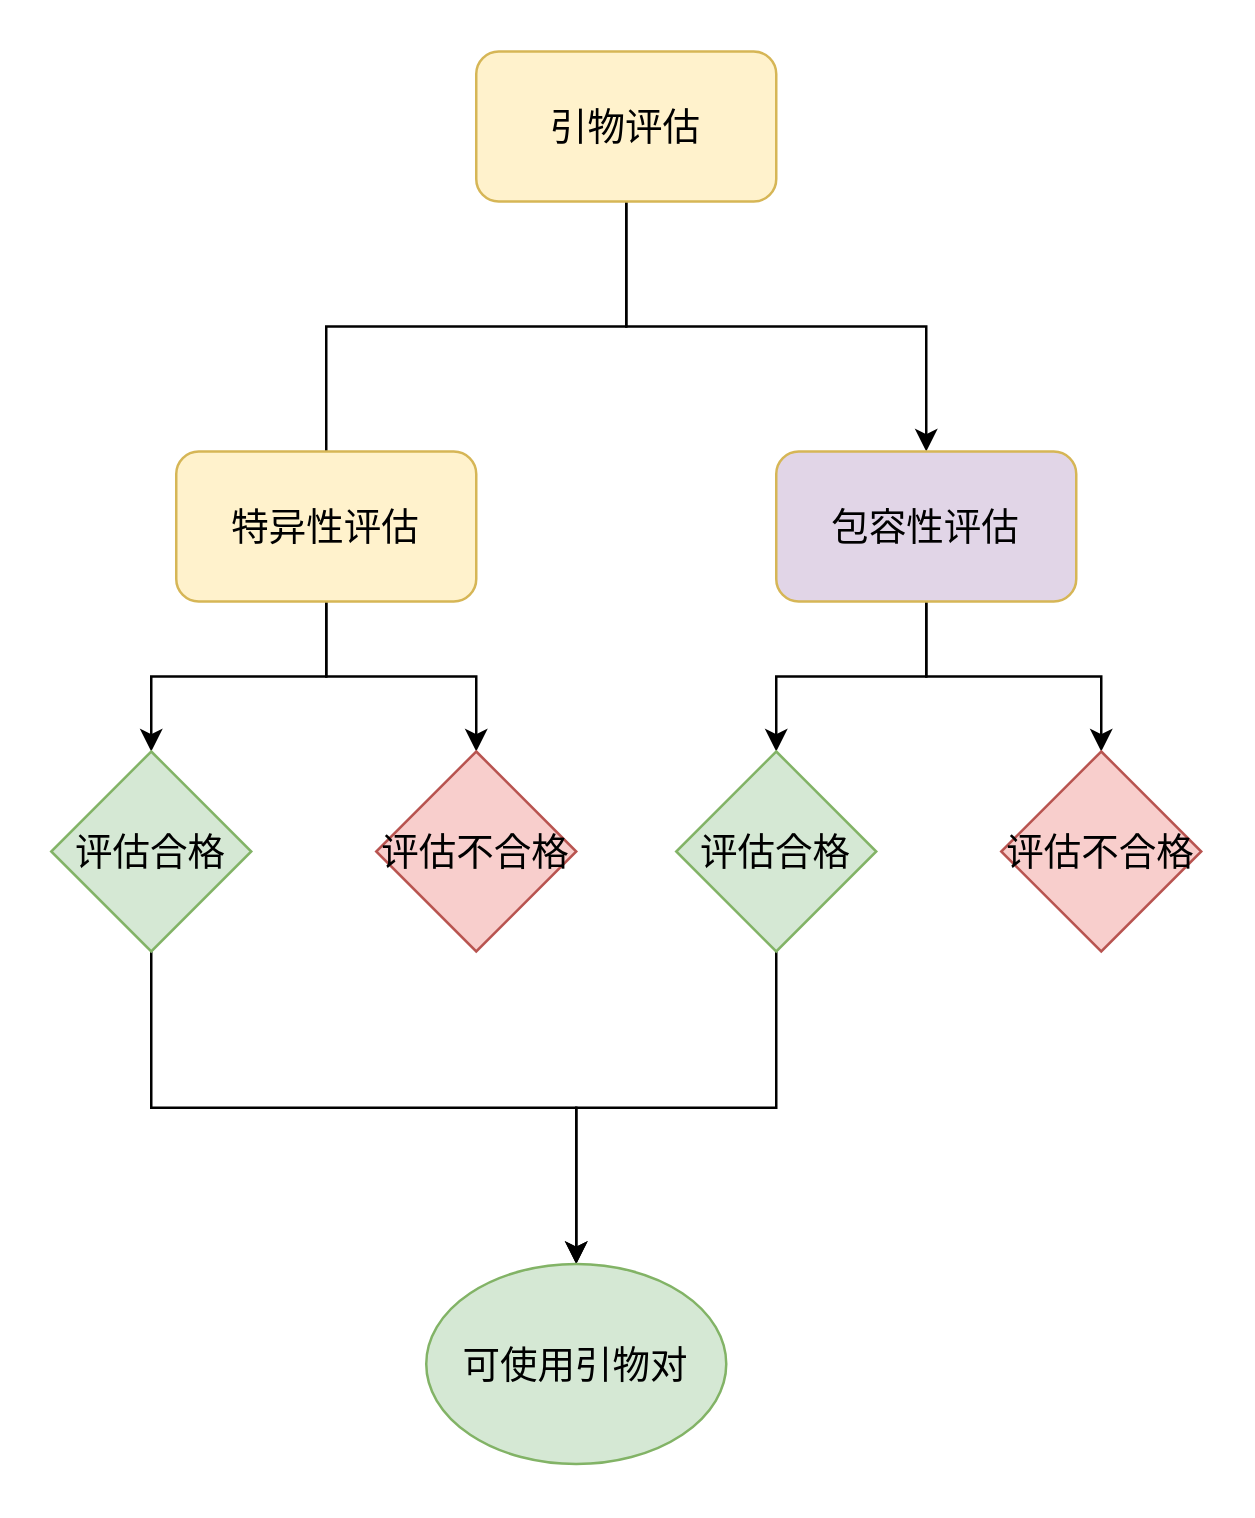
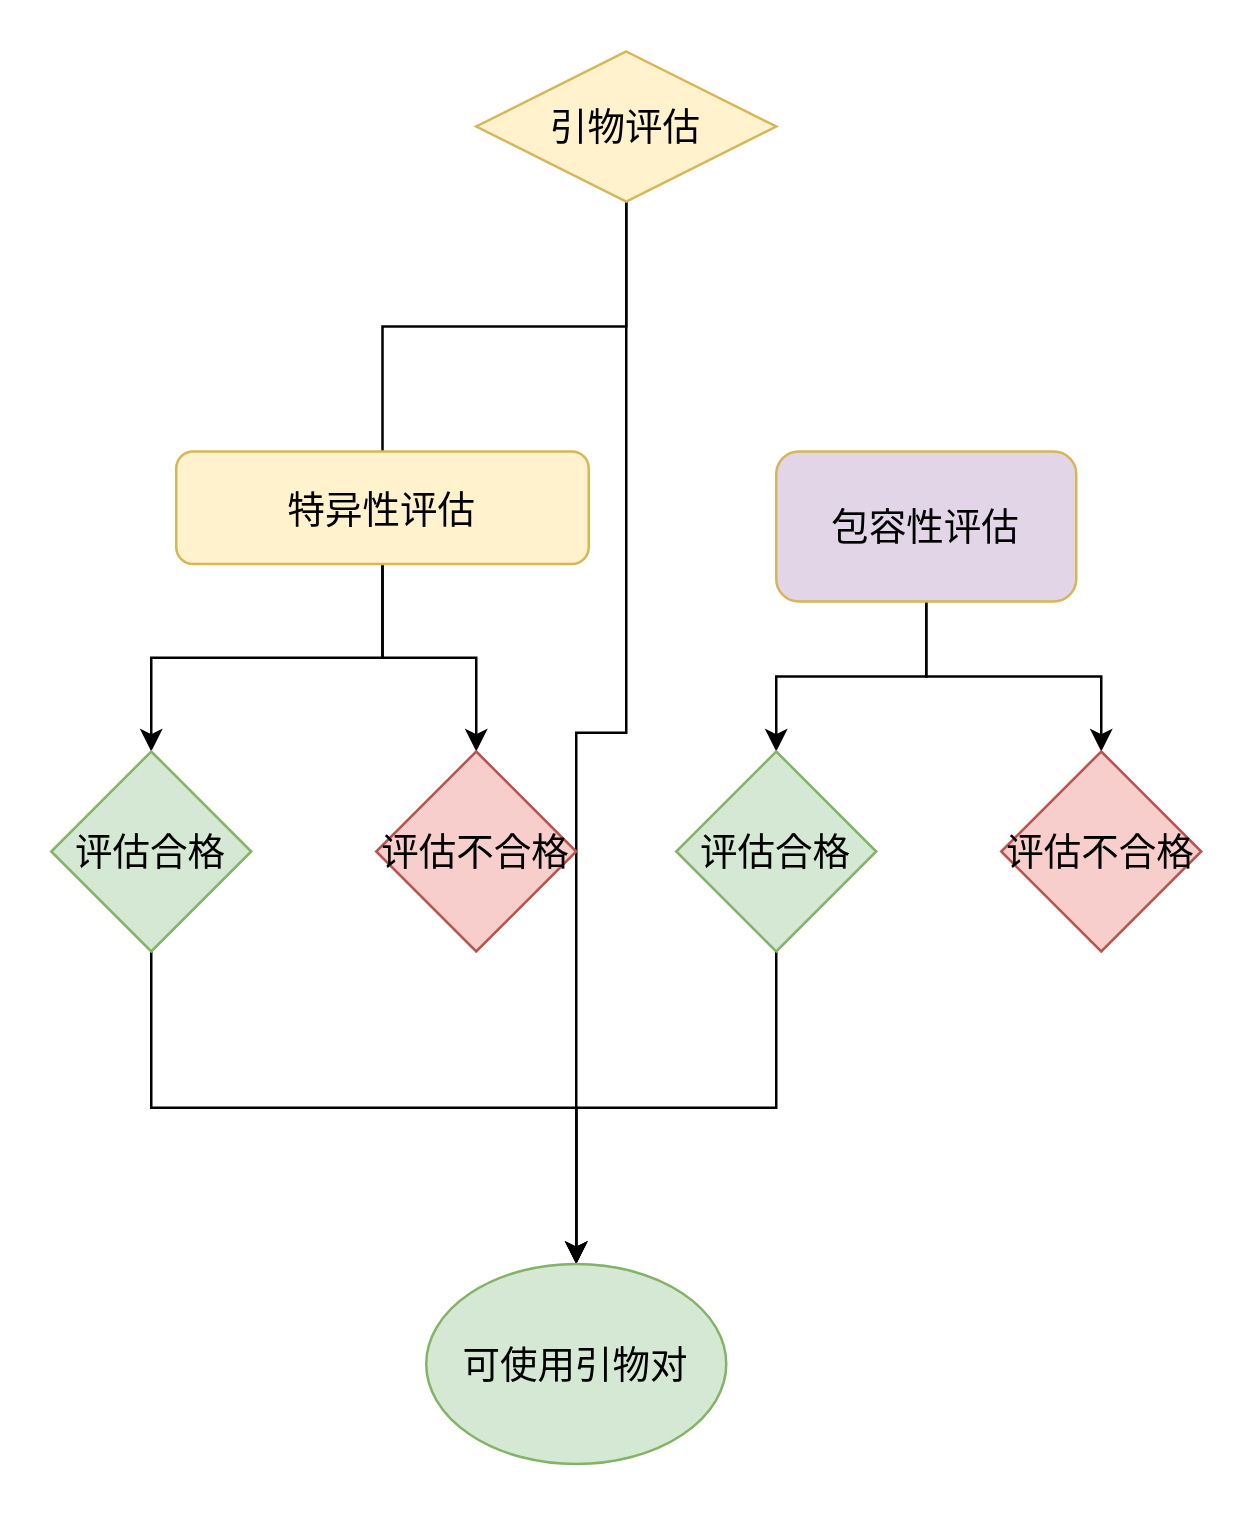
- <mxCell id="4" value="引物评估" style="rounded=1;whiteSpace=wrap;html=1;fillColor=#fff2cc;strokeColor=#d6b656;fontSize=15;" vertex="1" parent="1"><mxGeometry x="190" y="20" width="120" height="60" as="geometry" /></mxCell>
+ <mxCell id="4" value="引物评估" style="rhombus;whiteSpace=wrap;html=1;fillColor=#fff2cc;strokeColor=#d6b656;fontSize=15;" vertex="1" parent="1"><mxGeometry x="190" y="20" width="120" height="60" as="geometry" /></mxCell>
- <mxCell id="2" style="edgeStyle=orthogonalEdgeStyle;rounded=0;orthogonalLoop=1;jettySize=auto;html=1;exitX=0.5;exitY=1;exitDx=0;exitDy=0;entryX=0.5;entryY=0;entryDx=0;entryDy=0;fontSize=15;" edge="1" parent="1" source="4" target="10"><mxGeometry relative="1" as="geometry"><mxPoint x="430" y="180" as="targetPoint" /></mxGeometry></mxCell>
+ <mxCell id="2" style="edgeStyle=orthogonalEdgeStyle;rounded=0;orthogonalLoop=1;jettySize=auto;html=1;exitX=0.5;exitY=1;exitDx=0;exitDy=0;fontSize=15;" edge="1" parent="1" source="4" target="17"><mxGeometry relative="1" as="geometry"><mxPoint x="430" y="180" as="targetPoint" /></mxGeometry></mxCell>
- <mxCell id="7" value="特异性评估" style="rounded=1;whiteSpace=wrap;html=1;fillColor=#fff2cc;strokeColor=#d6b656;fontSize=15;" vertex="1" parent="1"><mxGeometry x="70" y="180" width="120" height="60" as="geometry" /></mxCell>
+ <mxCell id="7" value="特异性评估" style="rounded=1;whiteSpace=wrap;html=1;fillColor=#fff2cc;strokeColor=#d6b656;fontSize=15;" vertex="1" parent="1"><mxGeometry x="70" y="180" width="165" height="45" as="geometry" /></mxCell>
